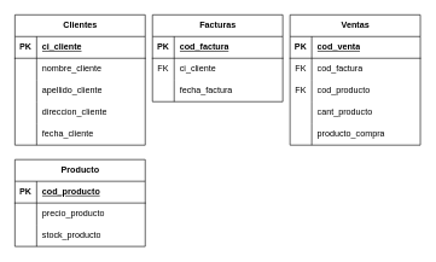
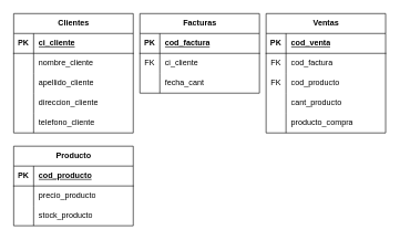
- <mxCell id="43" value="fecha_factura" style="shape=partialRectangle;connectable=0;fillColor=none;top=0;left=0;bottom=0;right=0;align=left;spacingLeft=6;overflow=hidden;whiteSpace=wrap;html=1;" parent="41" vertex="1"><mxGeometry x="30" width="150" height="30" as="geometry"><mxRectangle width="150" height="30" as="alternateBounds" /></mxGeometry></mxCell>
+ <mxCell id="43" value="fecha_cant" style="shape=partialRectangle;connectable=0;fillColor=none;top=0;left=0;bottom=0;right=0;align=left;spacingLeft=6;overflow=hidden;whiteSpace=wrap;html=1;" parent="41" vertex="1"><mxGeometry x="30" width="150" height="30" as="geometry"><mxRectangle width="150" height="30" as="alternateBounds" /></mxGeometry></mxCell>
- <mxCell id="17" value="fecha_cliente" style="shape=partialRectangle;connectable=0;fillColor=none;top=0;left=0;bottom=0;right=0;align=left;spacingLeft=6;overflow=hidden;whiteSpace=wrap;html=1;" parent="15" vertex="1"><mxGeometry x="30" width="150" height="30" as="geometry"><mxRectangle width="150" height="30" as="alternateBounds" /></mxGeometry></mxCell>
+ <mxCell id="17" value="telefono_cliente" style="shape=partialRectangle;connectable=0;fillColor=none;top=0;left=0;bottom=0;right=0;align=left;spacingLeft=6;overflow=hidden;whiteSpace=wrap;html=1;" parent="15" vertex="1"><mxGeometry x="30" width="150" height="30" as="geometry"><mxRectangle width="150" height="30" as="alternateBounds" /></mxGeometry></mxCell>
